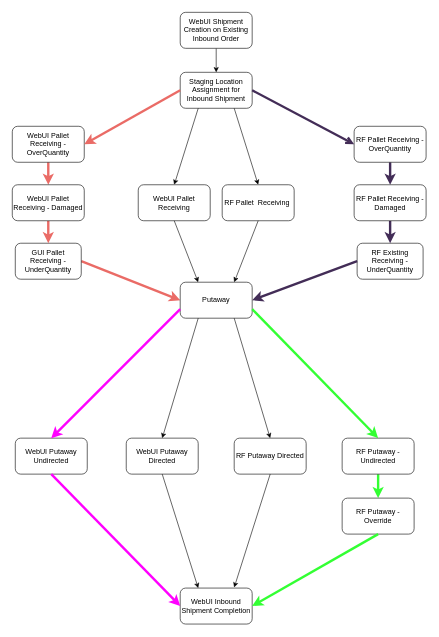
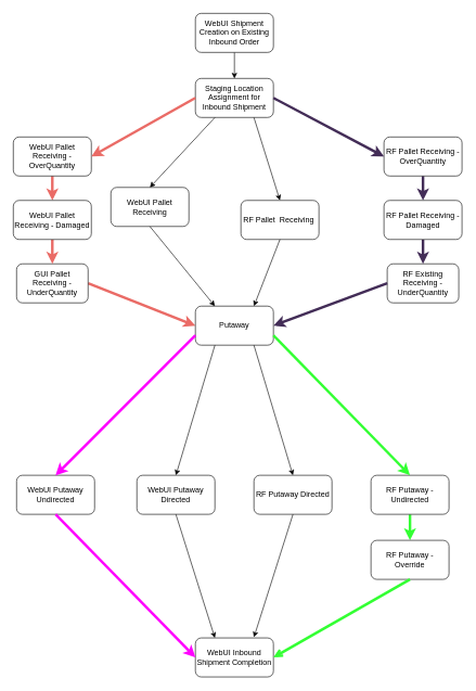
- <mxCell id="40" value="" style="endArrow=open;html=1;strokeColor=#432D57;strokeWidth=4;exitX=1;exitY=0.5;exitDx=0;exitDy=0;entryX=0;entryY=0.5;entryDx=0;entryDy=0;" parent="1" source="9" target="19" edge="1"><mxGeometry width="50" height="50" relative="1" as="geometry"><mxPoint x="530" y="352.381" as="sourcePoint" /><mxPoint x="580" y="250" as="targetPoint" /><Array as="points" /></mxGeometry></mxCell>
+ <mxCell id="40" value="" style="endArrow=classic;html=1;strokeColor=#432D57;strokeWidth=4;exitX=1;exitY=0.5;exitDx=0;exitDy=0;entryX=0;entryY=0.5;entryDx=0;entryDy=0;" parent="1" source="9" target="19" edge="1"><mxGeometry width="50" height="50" relative="1" as="geometry"><mxPoint x="530" y="352.381" as="sourcePoint" /><mxPoint x="580" y="250" as="targetPoint" /><Array as="points" /></mxGeometry></mxCell>
- <mxCell id="10" value="WebUI Pallet Receiving" style="rounded=1;whiteSpace=wrap;html=1;" parent="1" vertex="1"><mxGeometry x="230" y="307.5" width="120" height="60" as="geometry" /></mxCell>
+ <mxCell id="10" value="WebUI Pallet Receiving" style="rounded=1;whiteSpace=wrap;html=1;" parent="1" vertex="1"><mxGeometry x="170" y="287.5" width="120" height="60" as="geometry" /></mxCell>
- <mxCell id="33" value="" style="endArrow=classic;html=1;strokeColor=#33FF33;strokeWidth=4;exitX=0.5;exitY=1;exitDx=0;exitDy=0;entryX=1;entryY=0.5;entryDx=0;entryDy=0;" parent="1" source="31" target="11" edge="1"><mxGeometry width="50" height="50" relative="1" as="geometry"><mxPoint x="50" y="930" as="sourcePoint" /><mxPoint x="440" y="1010" as="targetPoint" /></mxGeometry></mxCell>
+ <mxCell id="33" value="" style="endArrow=open;html=1;strokeColor=#33FF33;strokeWidth=4;exitX=0.5;exitY=1;exitDx=0;exitDy=0;entryX=1;entryY=0.5;entryDx=0;entryDy=0;" parent="1" source="31" target="11" edge="1"><mxGeometry width="50" height="50" relative="1" as="geometry"><mxPoint x="50" y="930" as="sourcePoint" /><mxPoint x="440" y="1010" as="targetPoint" /></mxGeometry></mxCell>
